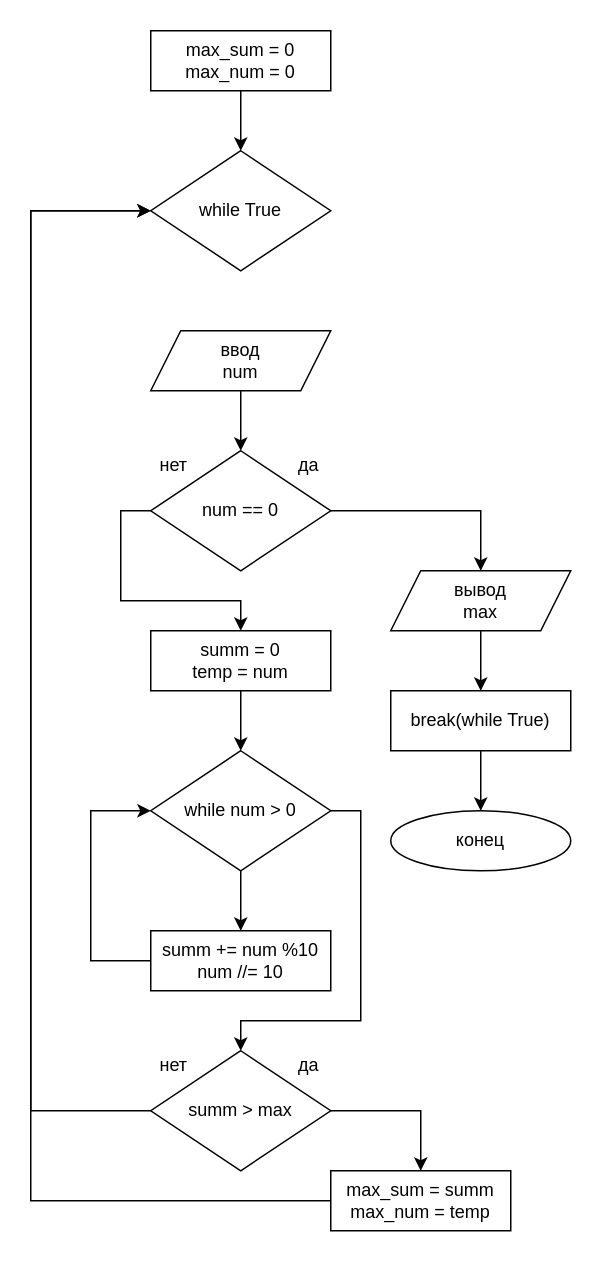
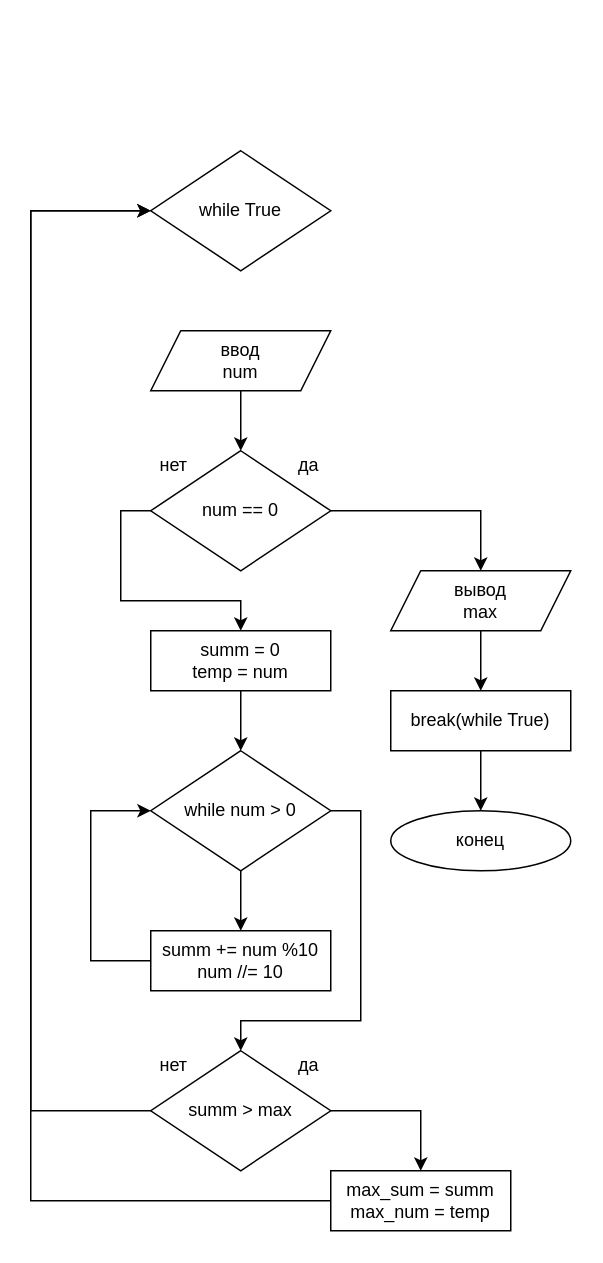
- <mxCell id="13" value="max_sum = 0&lt;br&gt;max_num = 0" style="rounded=0;whiteSpace=wrap;html=1;" parent="1" vertex="1"><mxGeometry x="100" y="20" width="120" height="40" as="geometry" /></mxCell>
- <mxCell id="12" style="edgeStyle=orthogonalEdgeStyle;rounded=0;orthogonalLoop=1;jettySize=auto;html=1;exitX=0.5;exitY=1;exitDx=0;exitDy=0;" parent="1" source="13" target="2" edge="1"><mxGeometry relative="1" as="geometry" /></mxCell>
